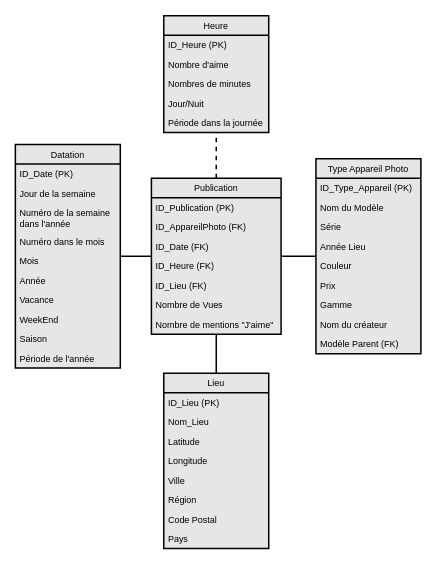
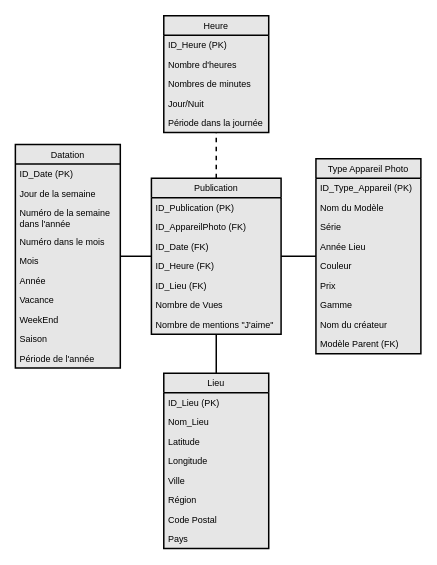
- <mxCell id="37" value="Nombre d'aime" style="text;strokeColor=none;fillColor=none;align=left;verticalAlign=top;spacingLeft=4;spacingRight=4;overflow=hidden;rotatable=0;points=[[0,0.5],[1,0.5]];portConstraint=eastwest;fontColor=#000000;" vertex="1" parent="35"><mxGeometry y="52" width="140" height="26" as="geometry" /></mxCell>
+ <mxCell id="37" value="Nombre d'heures" style="text;strokeColor=none;fillColor=none;align=left;verticalAlign=top;spacingLeft=4;spacingRight=4;overflow=hidden;rotatable=0;points=[[0,0.5],[1,0.5]];portConstraint=eastwest;fontColor=#000000;" vertex="1" parent="35"><mxGeometry y="52" width="140" height="26" as="geometry" /></mxCell>
